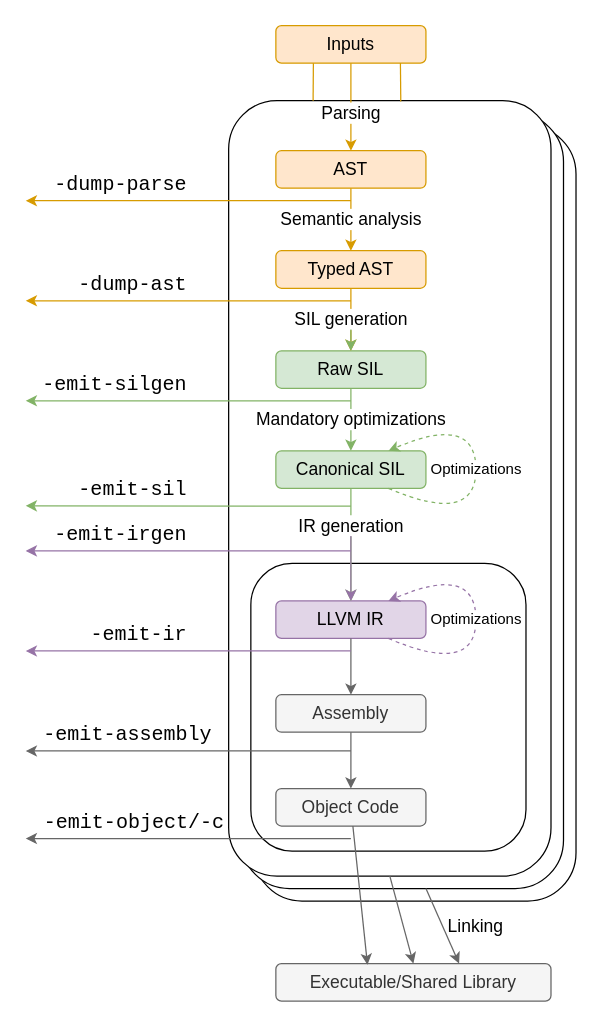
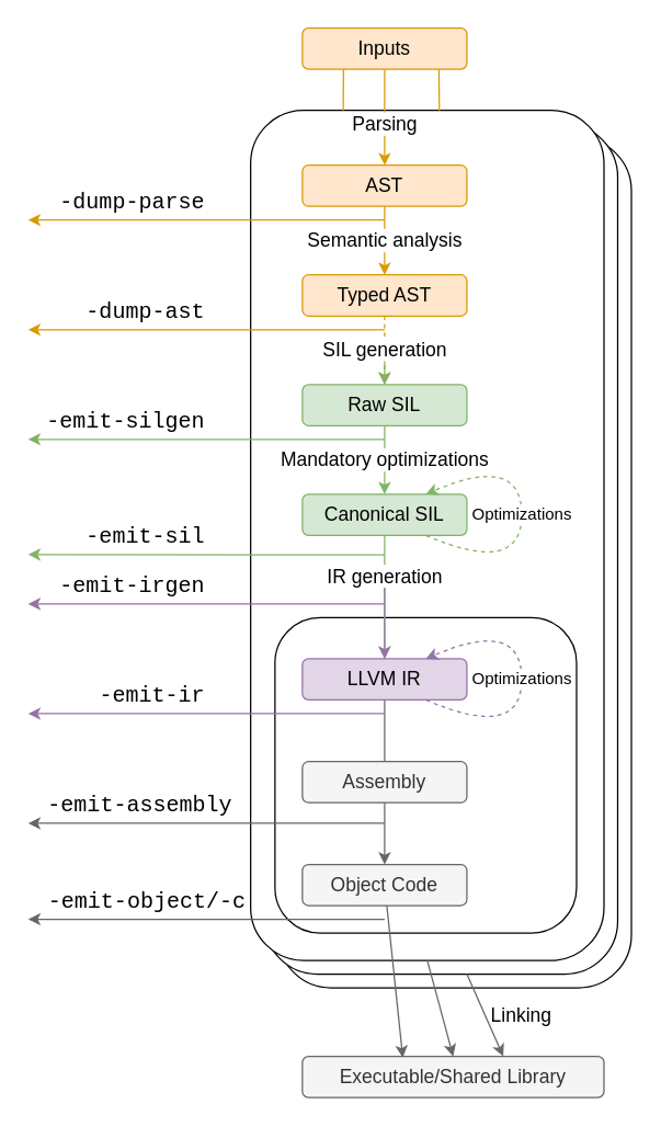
- <mxCell id="15" value="SIL generation" style="endArrow=classic;html=1;exitX=0.5;exitY=1;exitDx=0;exitDy=0;entryX=0.5;entryY=0;entryDx=0;entryDy=0;fontSize=14;labelPosition=center;verticalLabelPosition=middle;align=center;verticalAlign=middle;fillColor=#ffe6cc;strokeColor=#d79b00;" parent="1" source="7" target="8" edge="1"><mxGeometry width="50" height="50" relative="1" as="geometry"><mxPoint x="290" y="420" as="sourcePoint" /><mxPoint x="340" y="370" as="targetPoint" /></mxGeometry></mxCell>
+ <mxCell id="15" value="SIL generation" style="endArrow=classic;html=1;exitX=0.5;exitY=1;exitDx=0;exitDy=0;entryX=0.5;entryY=0;entryDx=0;entryDy=0;fontSize=14;labelPosition=center;verticalLabelPosition=middle;align=center;verticalAlign=middle;fillColor=#ffe6cc;strokeColor=#d79b00;dashed=1;" parent="1" source="7" target="8" edge="1"><mxGeometry width="50" height="50" relative="1" as="geometry"><mxPoint x="290" y="420" as="sourcePoint" /><mxPoint x="340" y="370" as="targetPoint" /></mxGeometry></mxCell>
- <mxCell id="32" value="" style="endArrow=classic;html=1;exitX=0.5;exitY=1;exitDx=0;exitDy=0;entryX=0.5;entryY=0;entryDx=0;entryDy=0;fontSize=14;fillColor=#f5f5f5;strokeColor=#666666;" parent="25" source="27" target="28" edge="1"><mxGeometry width="50" height="50" relative="1" as="geometry"><mxPoint x="-170" y="-20" as="sourcePoint" /><mxPoint x="-120" y="-70" as="targetPoint" /></mxGeometry></mxCell>
+ <mxCell id="32" value="" style="endArrow=none;html=1;exitX=0.5;exitY=1;exitDx=0;exitDy=0;entryX=0.5;entryY=0;entryDx=0;entryDy=0;fontSize=14;fillColor=#f5f5f5;strokeColor=#666666;" parent="25" source="27" target="28" edge="1"><mxGeometry width="50" height="50" relative="1" as="geometry"><mxPoint x="-170" y="-20" as="sourcePoint" /><mxPoint x="-120" y="-70" as="targetPoint" /></mxGeometry></mxCell>
